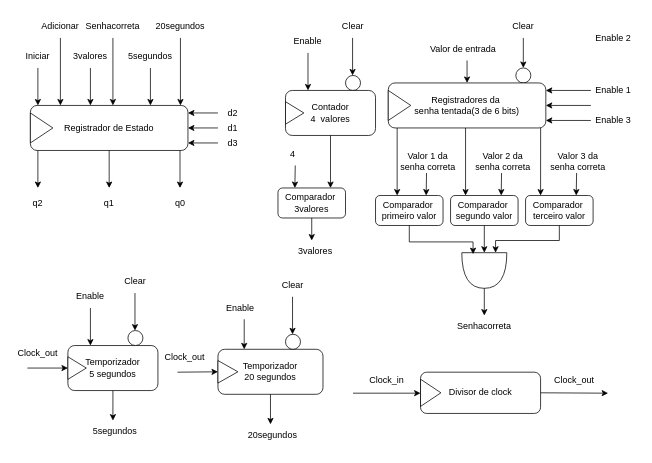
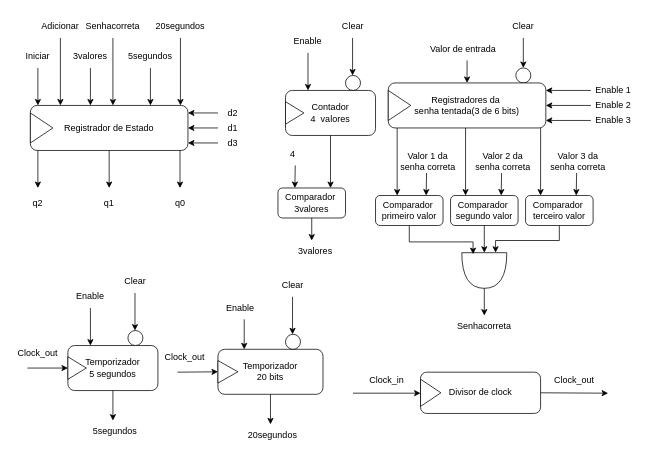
- <mxCell id="83" value="Enable 2" style="text;html=1;align=center;verticalAlign=middle;whiteSpace=wrap;rounded=0;" vertex="1" parent="1"><mxGeometry x="787" y="40" width="60" height="20" as="geometry" /></mxCell>
+ <mxCell id="83" value="Enable 2" style="text;html=1;align=center;verticalAlign=middle;whiteSpace=wrap;rounded=0;" vertex="1" parent="1"><mxGeometry x="787" y="130" width="60" height="20" as="geometry" /></mxCell>
- <mxCell id="35" value="&lt;div&gt;Temporizador&lt;br&gt;&lt;/div&gt;&lt;div&gt;20 segundos&lt;br&gt;&lt;/div&gt;" style="rounded=1;whiteSpace=wrap;html=1;" vertex="1" parent="34"><mxGeometry x="-10" width="140" height="60" as="geometry" /></mxCell>
+ <mxCell id="35" value="&lt;div&gt;Temporizador&lt;br&gt;&lt;/div&gt;&lt;div&gt;20 bits&lt;br&gt;&lt;/div&gt;" style="rounded=1;whiteSpace=wrap;html=1;" vertex="1" parent="34"><mxGeometry x="-10" width="140" height="60" as="geometry" /></mxCell>
